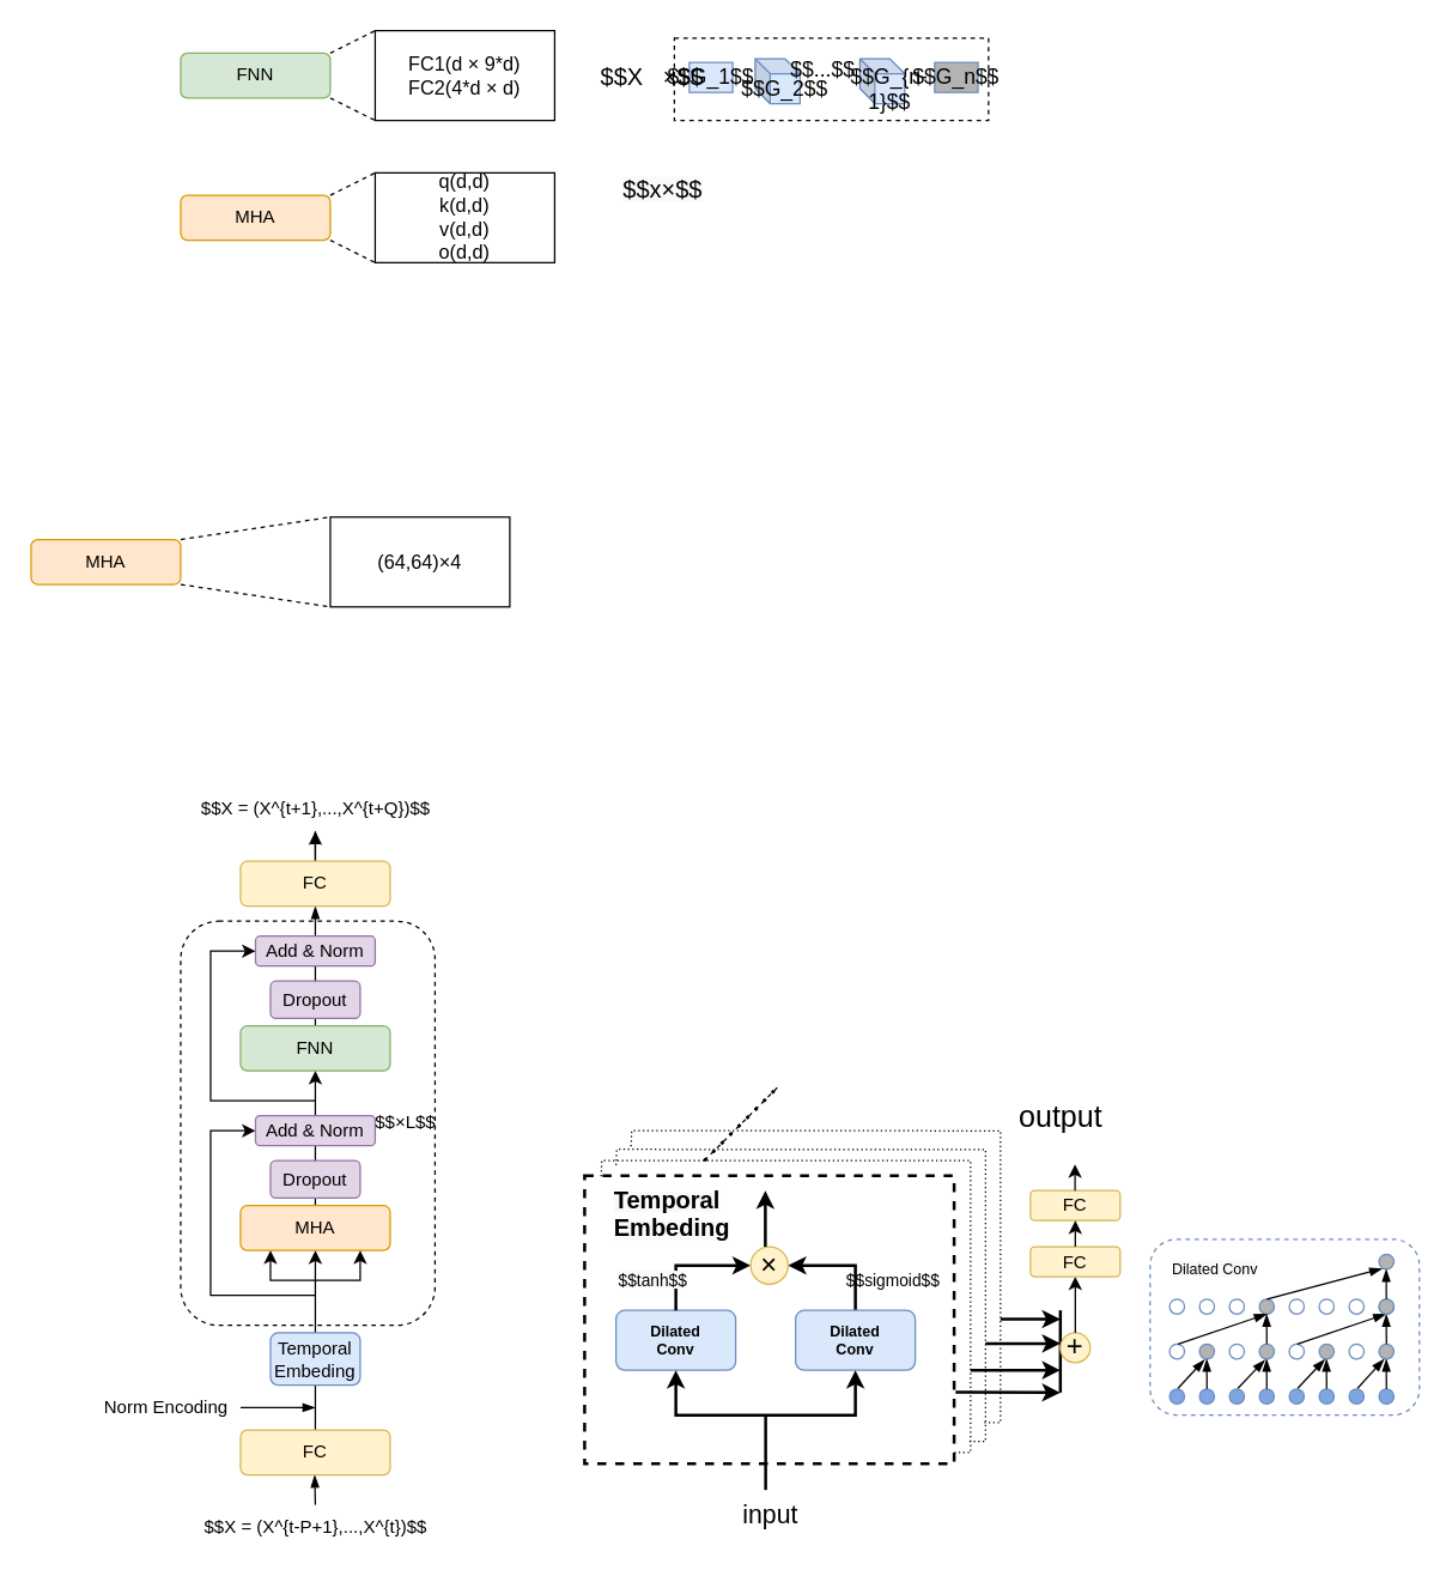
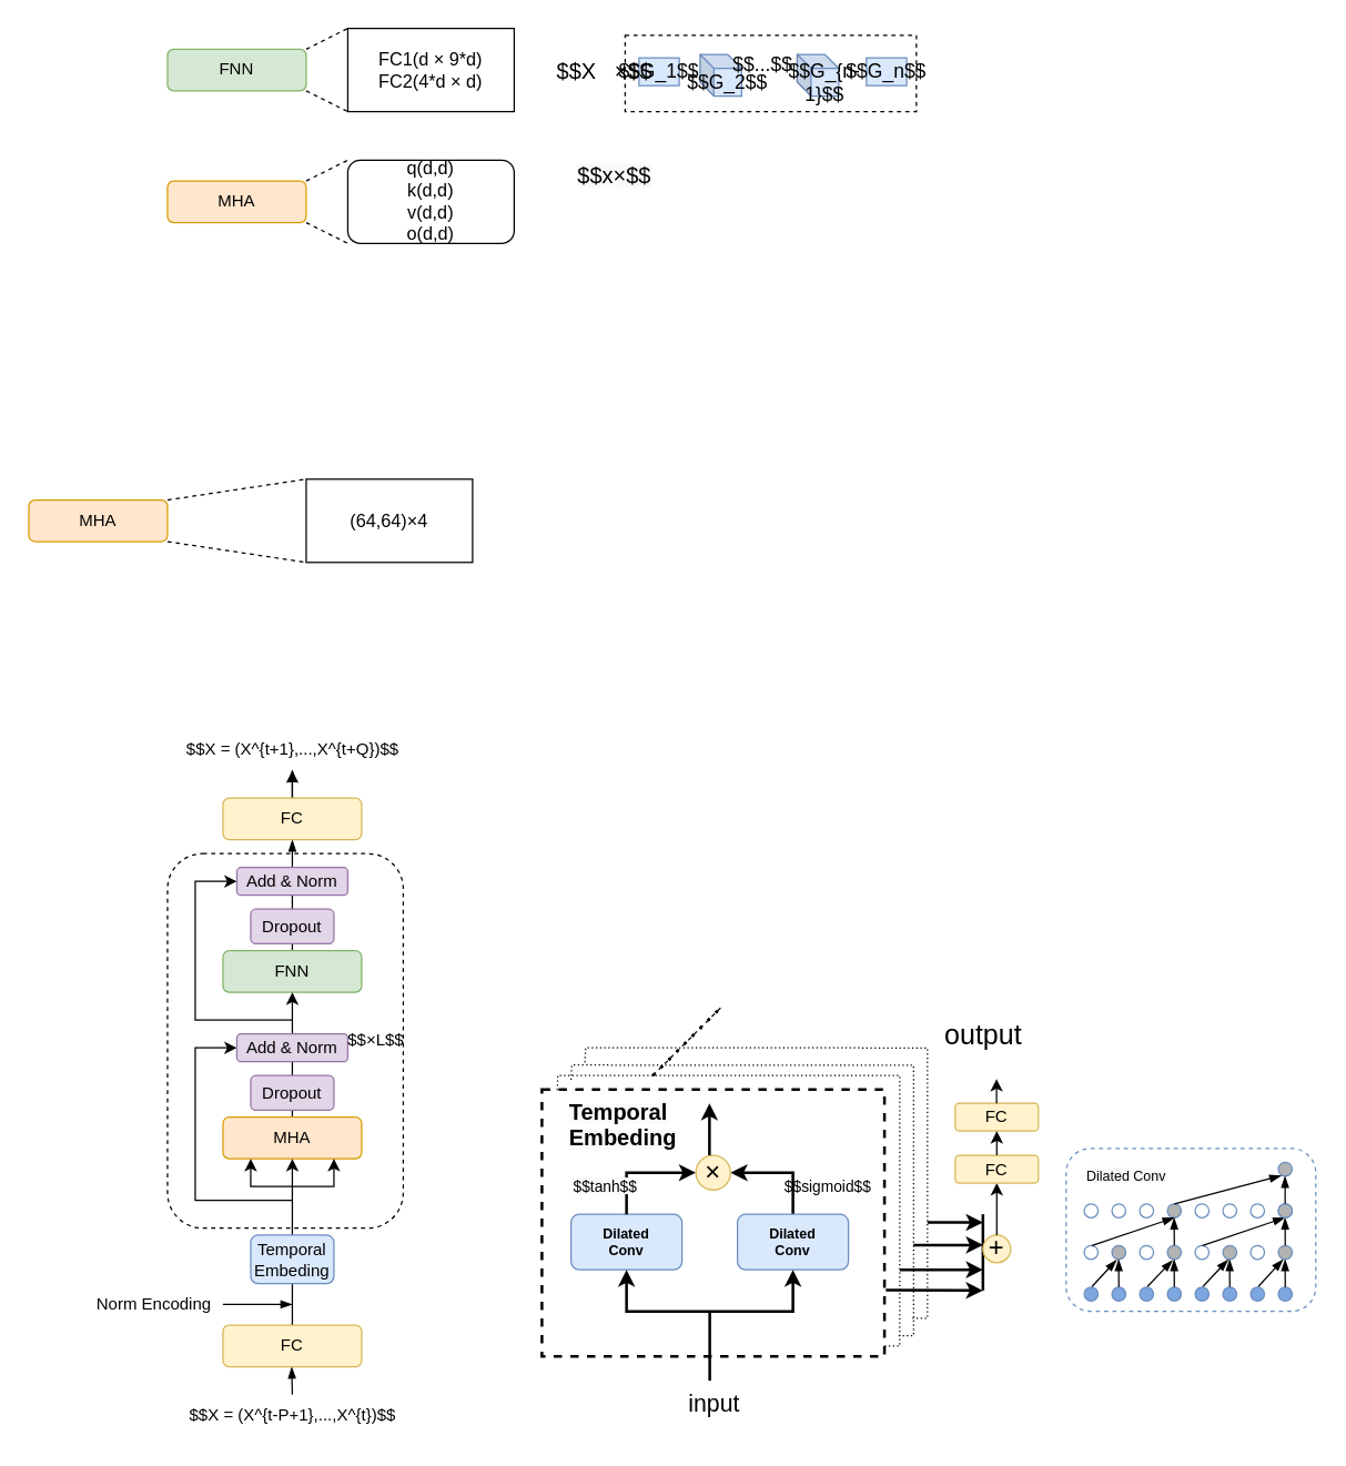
- <mxCell id="110" value="$$G_n$$" style="rounded=0;whiteSpace=wrap;html=1;strokeColor=#6c8ebf;strokeWidth=1;fontFamily=Helvetica;fontSize=14;fillColor=#b3b3b3;" parent="1" vertex="1"><mxGeometry x="624" y="41.25" width="29" height="20" as="geometry" /></mxCell>
+ <mxCell id="110" value="$$G_n$$" style="rounded=0;whiteSpace=wrap;html=1;strokeColor=#6c8ebf;strokeWidth=1;fontFamily=Helvetica;fontSize=14;fillColor=#dae8fc;" parent="1" vertex="1"><mxGeometry x="624" y="41.25" width="29" height="20" as="geometry" /></mxCell>
- <mxCell id="11" value="&lt;font style=&quot;font-size: 13px;&quot;&gt;q(d,d)&lt;br&gt;k(d,d)&lt;br&gt;v(d,d)&lt;br&gt;o(d,d)&lt;br&gt;&lt;/font&gt;" style="rounded=0;whiteSpace=wrap;html=1;" parent="1" vertex="1"><mxGeometry x="250" y="115" width="120" height="60" as="geometry" /></mxCell>
+ <mxCell id="11" value="&lt;font style=&quot;font-size: 13px;&quot;&gt;q(d,d)&lt;br&gt;k(d,d)&lt;br&gt;v(d,d)&lt;br&gt;o(d,d)&lt;br&gt;&lt;/font&gt;" style="whiteSpace=wrap;html=1;rounded=1;" parent="1" vertex="1"><mxGeometry x="250" y="115" width="120" height="60" as="geometry" /></mxCell>
